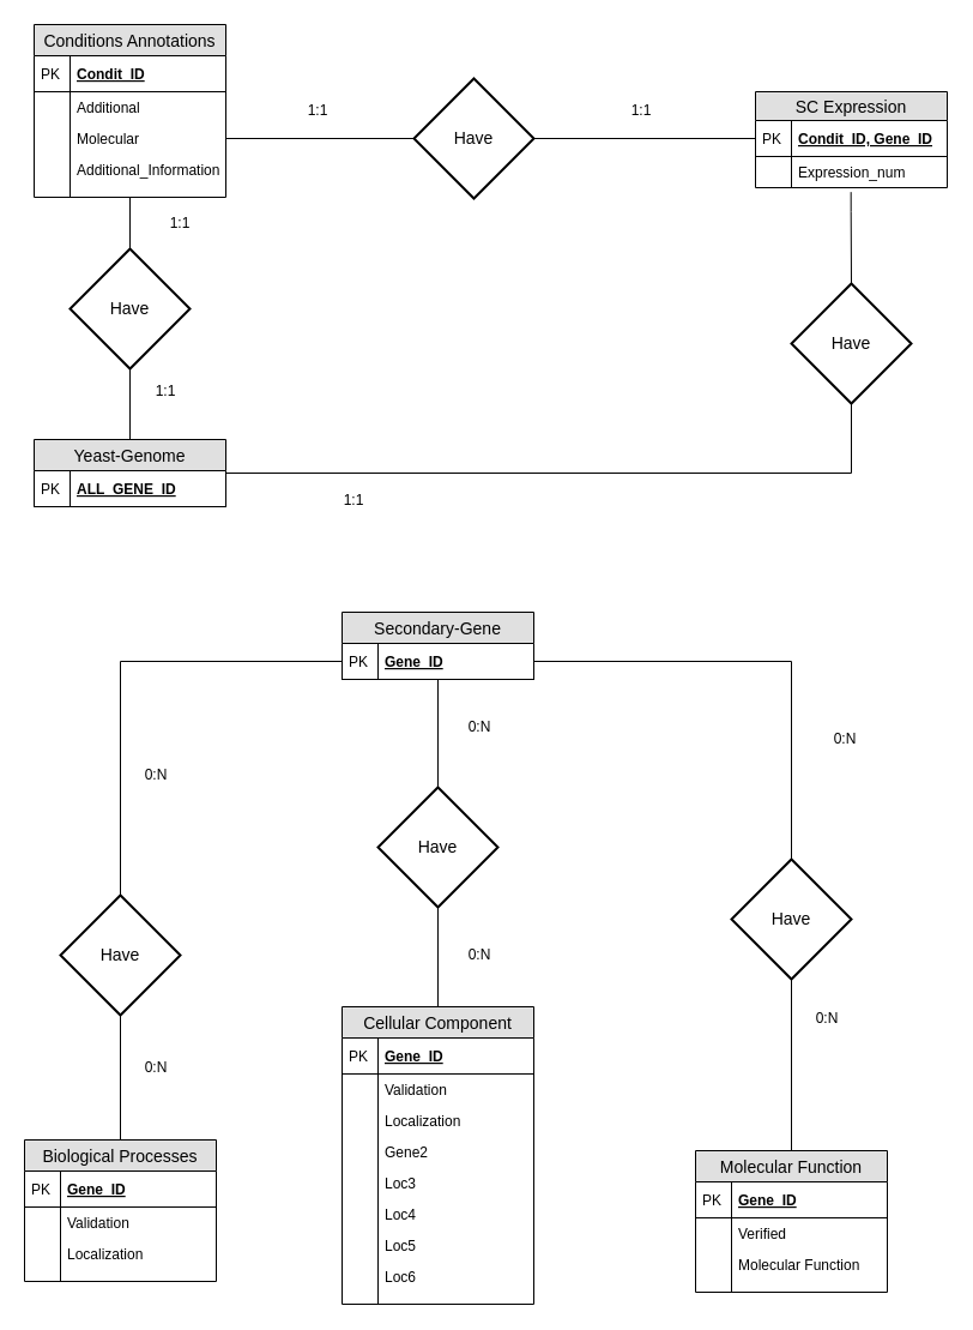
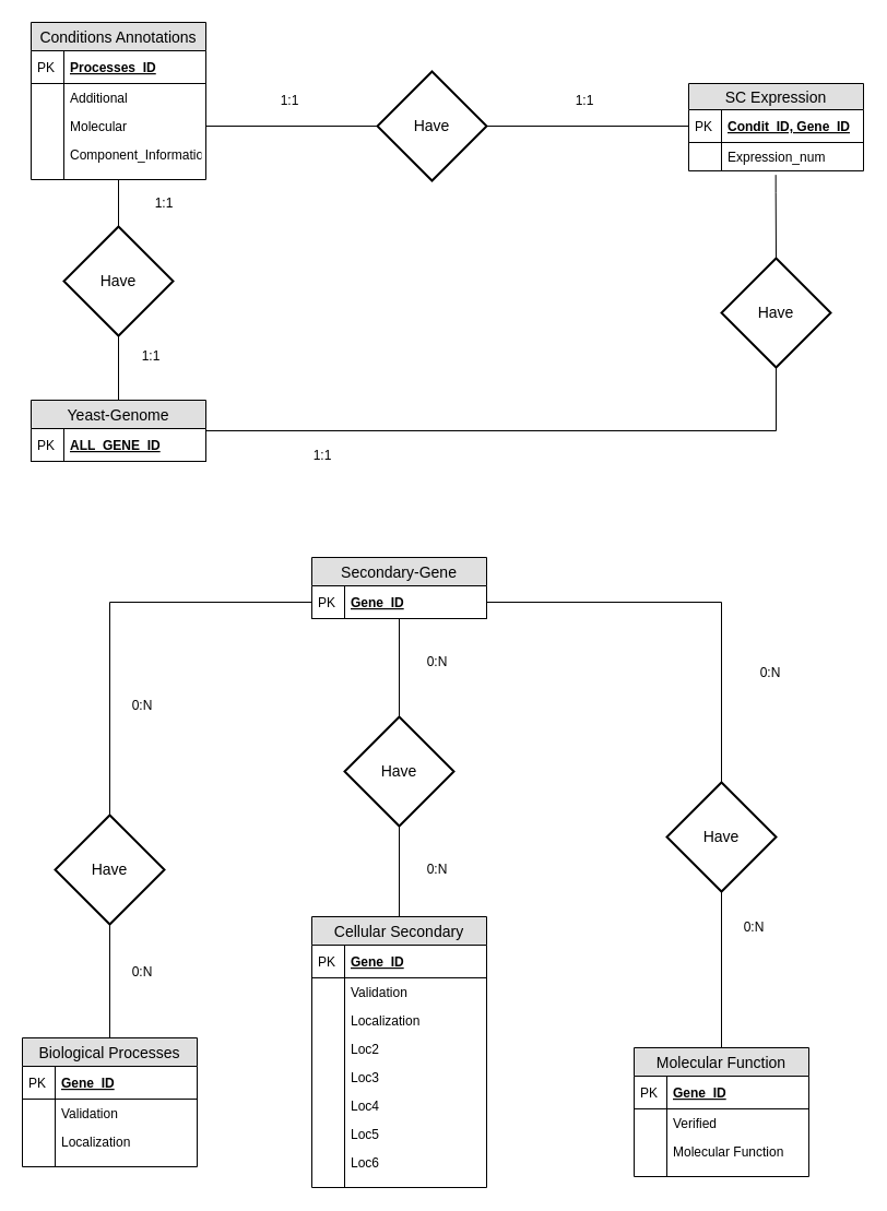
- <mxCell id="4" value="Condit_ID" style="shape=partialRectangle;top=0;left=0;right=0;bottom=1;align=left;verticalAlign=middle;fillColor=none;spacingLeft=34;spacingRight=4;overflow=hidden;rotatable=0;points=[[0,0.5],[1,0.5]];portConstraint=eastwest;dropTarget=0;fontStyle=5;fontSize=12;" parent="3" vertex="1"><mxGeometry y="26" width="160" height="30" as="geometry" /></mxCell>
+ <mxCell id="4" value="Processes_ID" style="shape=partialRectangle;top=0;left=0;right=0;bottom=1;align=left;verticalAlign=middle;fillColor=none;spacingLeft=34;spacingRight=4;overflow=hidden;rotatable=0;points=[[0,0.5],[1,0.5]];portConstraint=eastwest;dropTarget=0;fontStyle=5;fontSize=12;" parent="3" vertex="1"><mxGeometry y="26" width="160" height="30" as="geometry" /></mxCell>
- <mxCell id="10" value="Additional_Information" style="shape=partialRectangle;top=0;left=0;right=0;bottom=0;align=left;verticalAlign=top;fillColor=none;spacingLeft=34;spacingRight=4;overflow=hidden;rotatable=0;points=[[0,0.5],[1,0.5]];portConstraint=eastwest;dropTarget=0;fontSize=12;" parent="3" vertex="1"><mxGeometry y="108" width="160" height="26" as="geometry" /></mxCell>
+ <mxCell id="10" value="Component_Information" style="shape=partialRectangle;top=0;left=0;right=0;bottom=0;align=left;verticalAlign=top;fillColor=none;spacingLeft=34;spacingRight=4;overflow=hidden;rotatable=0;points=[[0,0.5],[1,0.5]];portConstraint=eastwest;dropTarget=0;fontSize=12;" parent="3" vertex="1"><mxGeometry y="108" width="160" height="26" as="geometry" /></mxCell>
- <mxCell id="23" value="Cellular Component" style="swimlane;fontStyle=0;childLayout=stackLayout;horizontal=1;startSize=26;fillColor=#e0e0e0;horizontalStack=0;resizeParent=1;resizeParentMax=0;resizeLast=0;collapsible=1;marginBottom=0;swimlaneFillColor=#ffffff;align=center;fontSize=14;" parent="1" vertex="1"><mxGeometry x="285" y="839" width="160" height="248" as="geometry" /></mxCell>
+ <mxCell id="23" value="Cellular Secondary" style="swimlane;fontStyle=0;childLayout=stackLayout;horizontal=1;startSize=26;fillColor=#e0e0e0;horizontalStack=0;resizeParent=1;resizeParentMax=0;resizeLast=0;collapsible=1;marginBottom=0;swimlaneFillColor=#ffffff;align=center;fontSize=14;" parent="1" vertex="1"><mxGeometry x="285" y="839" width="160" height="248" as="geometry" /></mxCell>
- <mxCell id="30" value="Gene2" style="shape=partialRectangle;top=0;left=0;right=0;bottom=0;align=left;verticalAlign=top;fillColor=none;spacingLeft=34;spacingRight=4;overflow=hidden;rotatable=0;points=[[0,0.5],[1,0.5]];portConstraint=eastwest;dropTarget=0;fontSize=12;" parent="23" vertex="1"><mxGeometry y="108" width="160" height="26" as="geometry" /></mxCell>
+ <mxCell id="30" value="Loc2" style="shape=partialRectangle;top=0;left=0;right=0;bottom=0;align=left;verticalAlign=top;fillColor=none;spacingLeft=34;spacingRight=4;overflow=hidden;rotatable=0;points=[[0,0.5],[1,0.5]];portConstraint=eastwest;dropTarget=0;fontSize=12;" parent="23" vertex="1"><mxGeometry y="108" width="160" height="26" as="geometry" /></mxCell>
